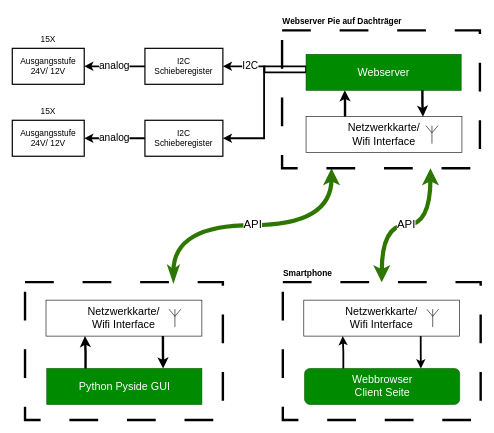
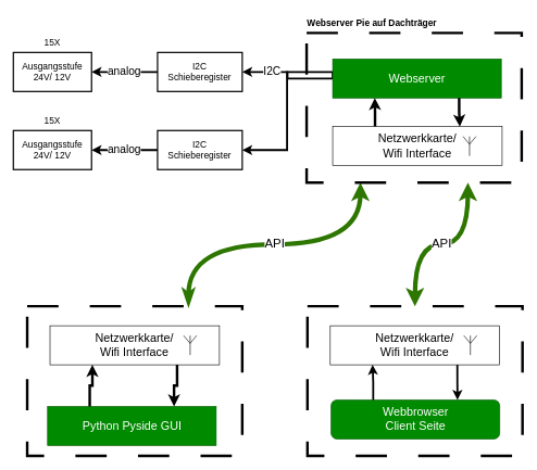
- <mxCell id="23" value="&lt;font style=&quot;font-size: 14px;&quot;&gt;Smartphone&lt;/font&gt;" style="text;html=1;strokeColor=none;fillColor=none;align=left;verticalAlign=middle;whiteSpace=wrap;rounded=0;fontStyle=1" parent="1" vertex="1"><mxGeometry x="470" y="440" width="202.5" height="30" as="geometry" /></mxCell>
- <mxCell id="16" value="Python Pyside GUI" style="rounded=0;whiteSpace=wrap;html=1;fillColor=#008a00;fontColor=#ffffff;strokeColor=#005700;fontSize=18;" parent="14" vertex="1"><mxGeometry x="37.5" y="174" width="258.75" height="60" as="geometry" /></mxCell>
+ <mxCell id="16" value="Python Pyside GUI" style="rounded=0;whiteSpace=wrap;html=1;fillColor=#008a00;fontColor=#ffffff;strokeColor=#005700;fontSize=18;" parent="14" vertex="1"><mxGeometry x="32.5" y="184" width="258.75" height="60" as="geometry" /></mxCell>
